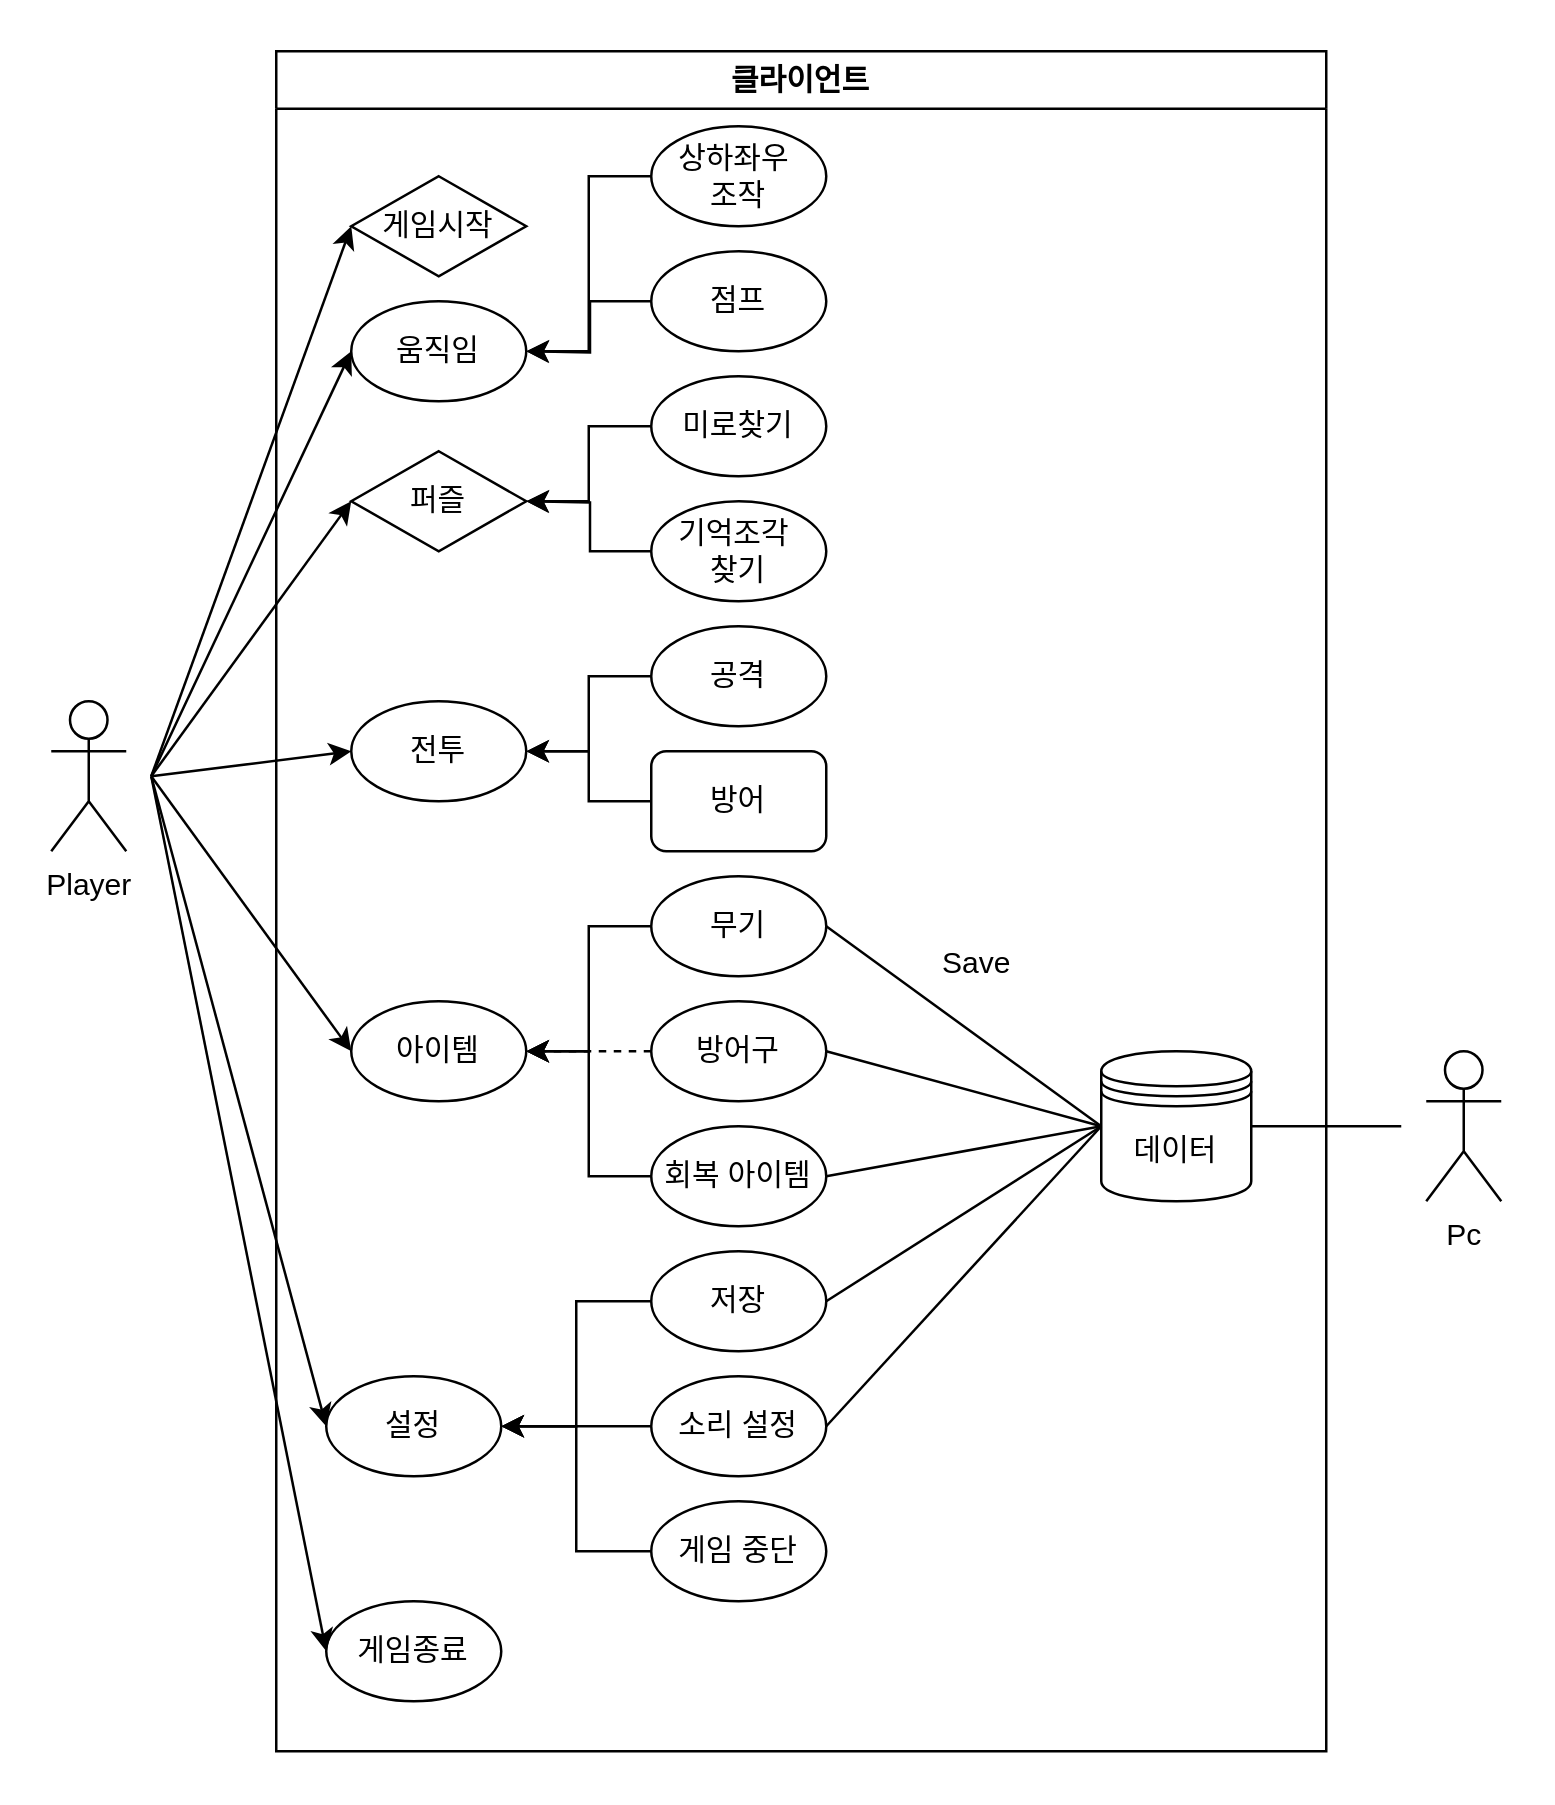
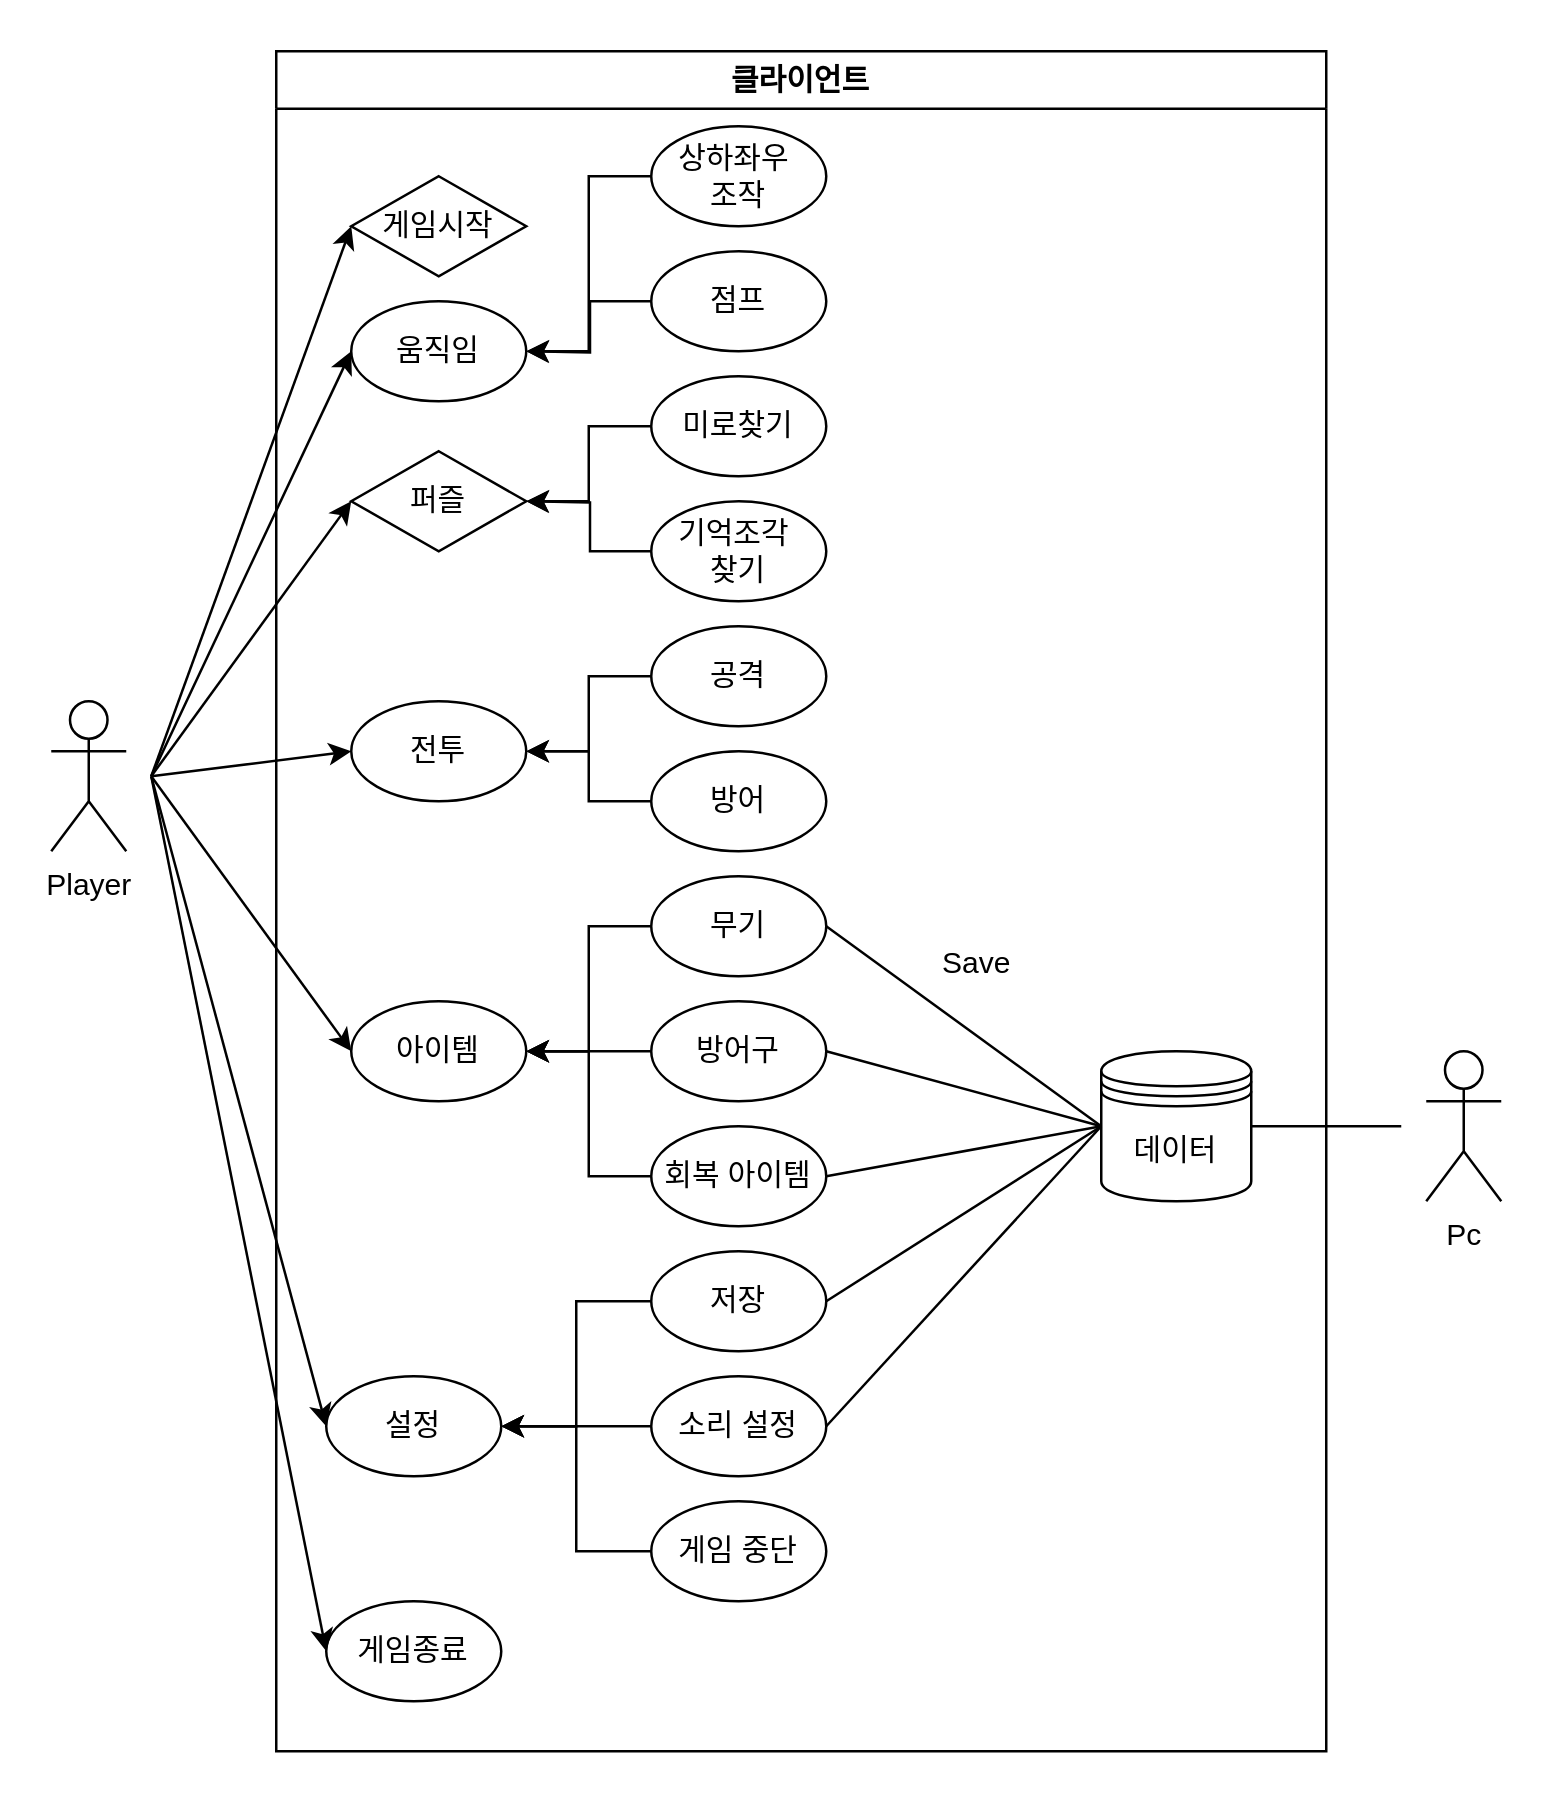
- <mxCell id="21" value="방어" style="whiteSpace=wrap;html=1;rounded=1;" vertex="1" parent="3"><mxGeometry x="150" y="280" width="70" height="40" as="geometry" /></mxCell>
+ <mxCell id="21" value="방어" style="ellipse;whiteSpace=wrap;html=1;" vertex="1" parent="3"><mxGeometry x="150" y="280" width="70" height="40" as="geometry" /></mxCell>
- <mxCell id="22" style="edgeStyle=orthogonalEdgeStyle;rounded=0;orthogonalLoop=1;jettySize=auto;html=1;entryX=1;entryY=0.5;entryDx=0;entryDy=0;dashed=1;" edge="1" parent="3" source="23" target="8"><mxGeometry relative="1" as="geometry"><mxPoint x="100.0" y="410" as="targetPoint" /></mxGeometry></mxCell>
+ <mxCell id="22" style="edgeStyle=orthogonalEdgeStyle;rounded=0;orthogonalLoop=1;jettySize=auto;html=1;entryX=1;entryY=0.5;entryDx=0;entryDy=0;" edge="1" parent="3" source="23" target="8"><mxGeometry relative="1" as="geometry"><mxPoint x="100.0" y="410" as="targetPoint" /></mxGeometry></mxCell>
